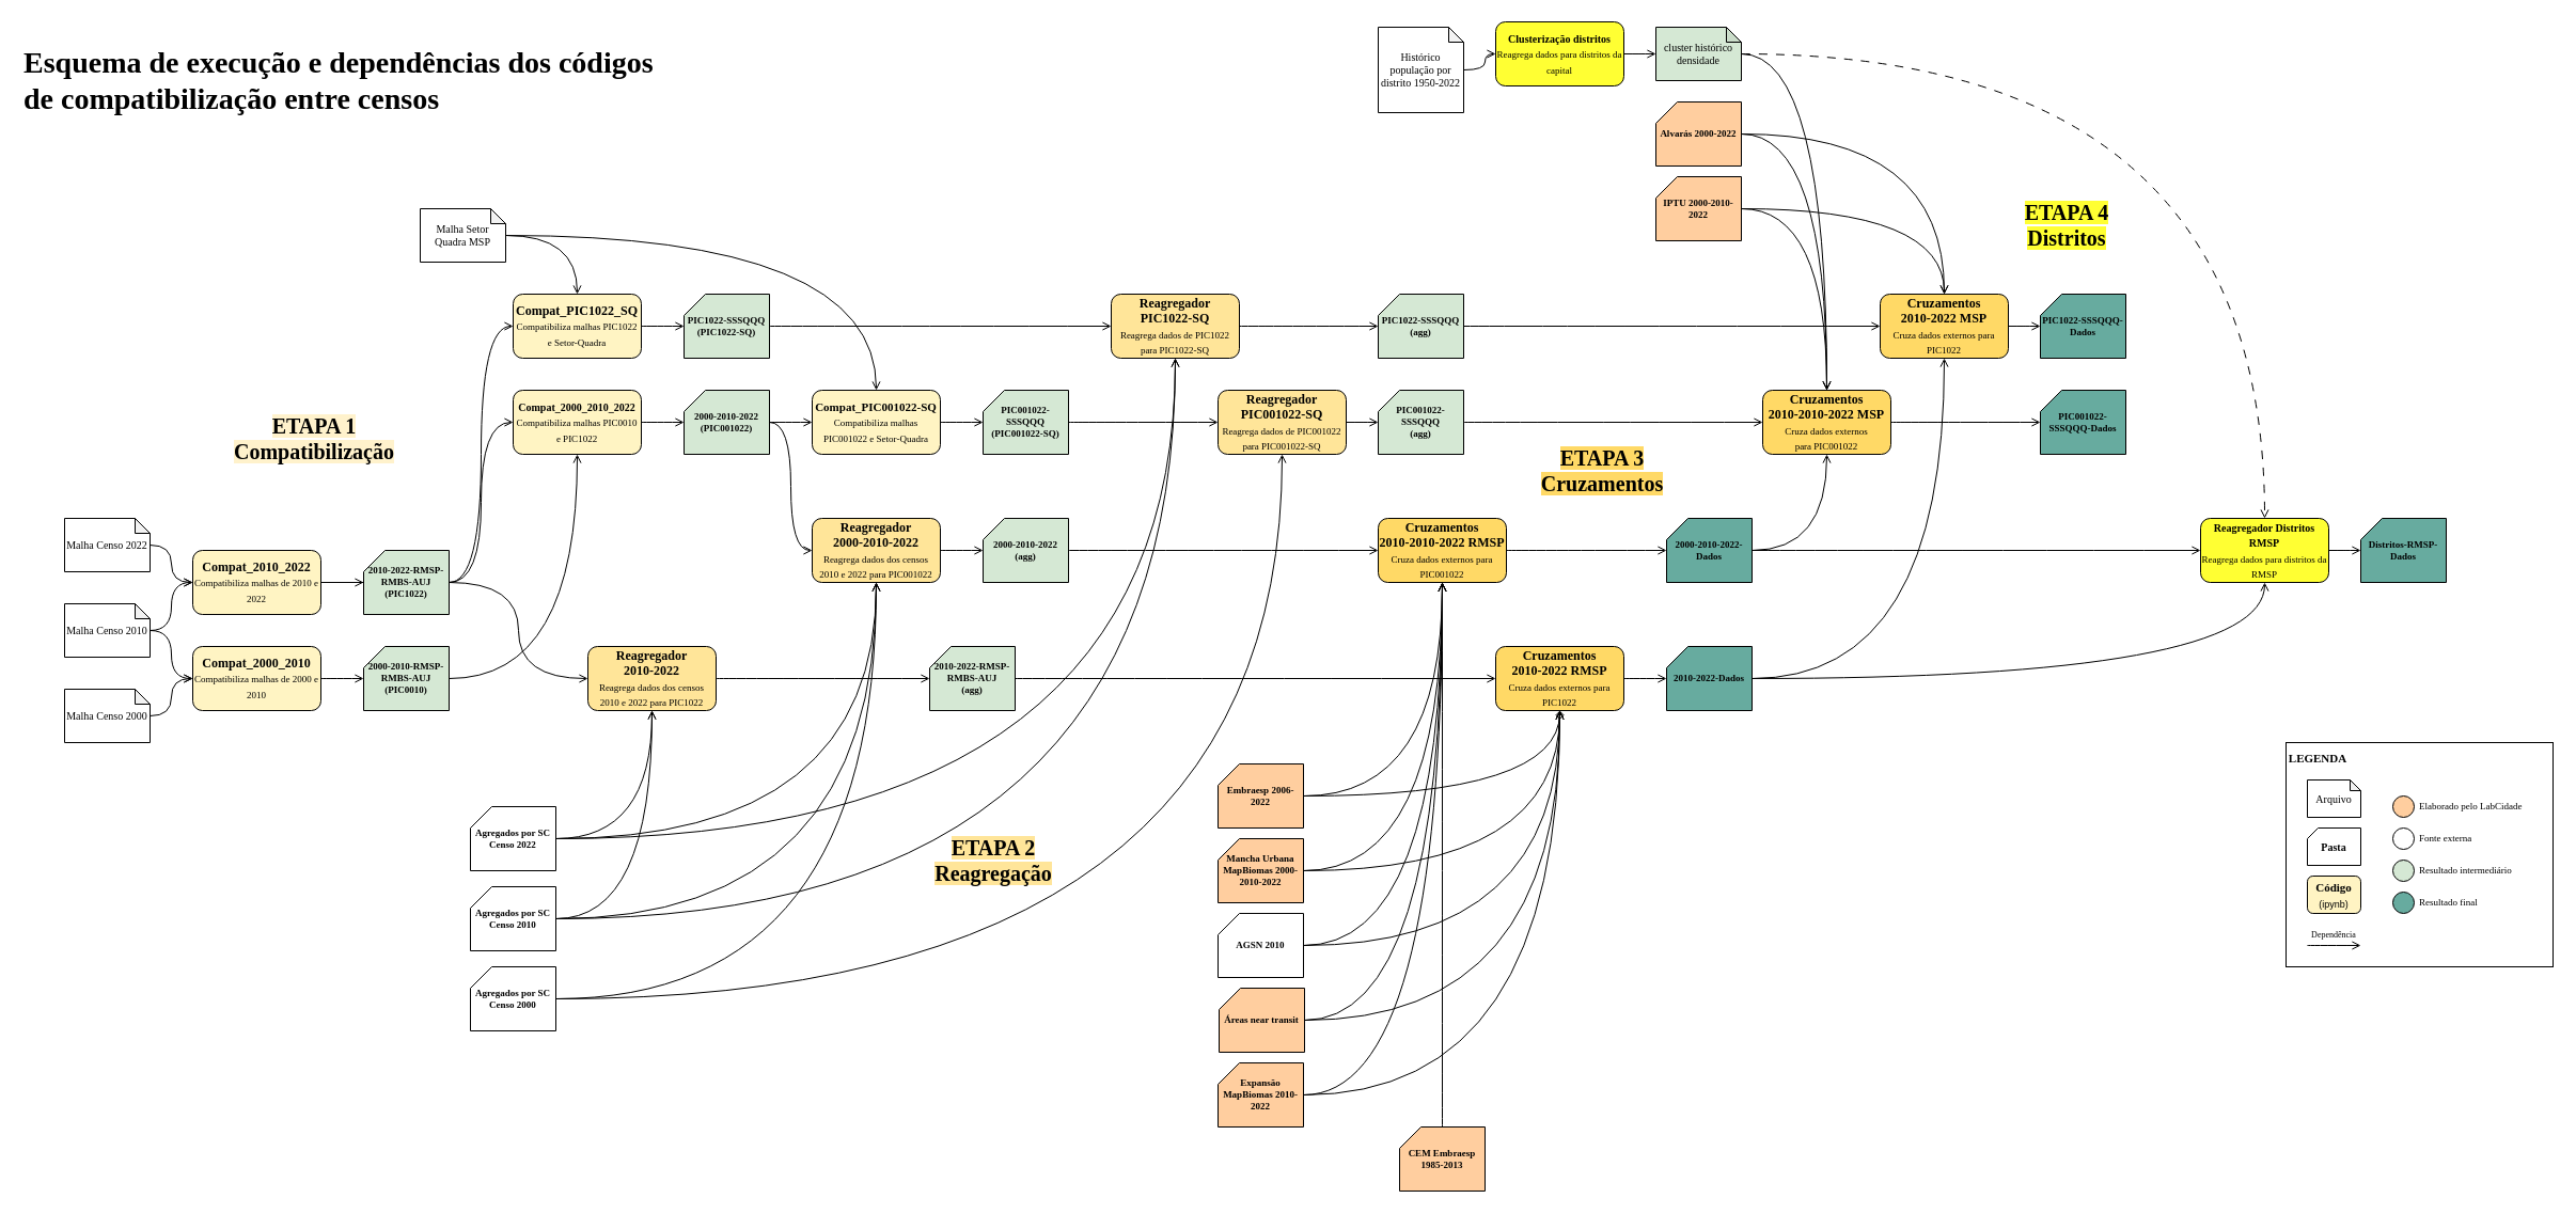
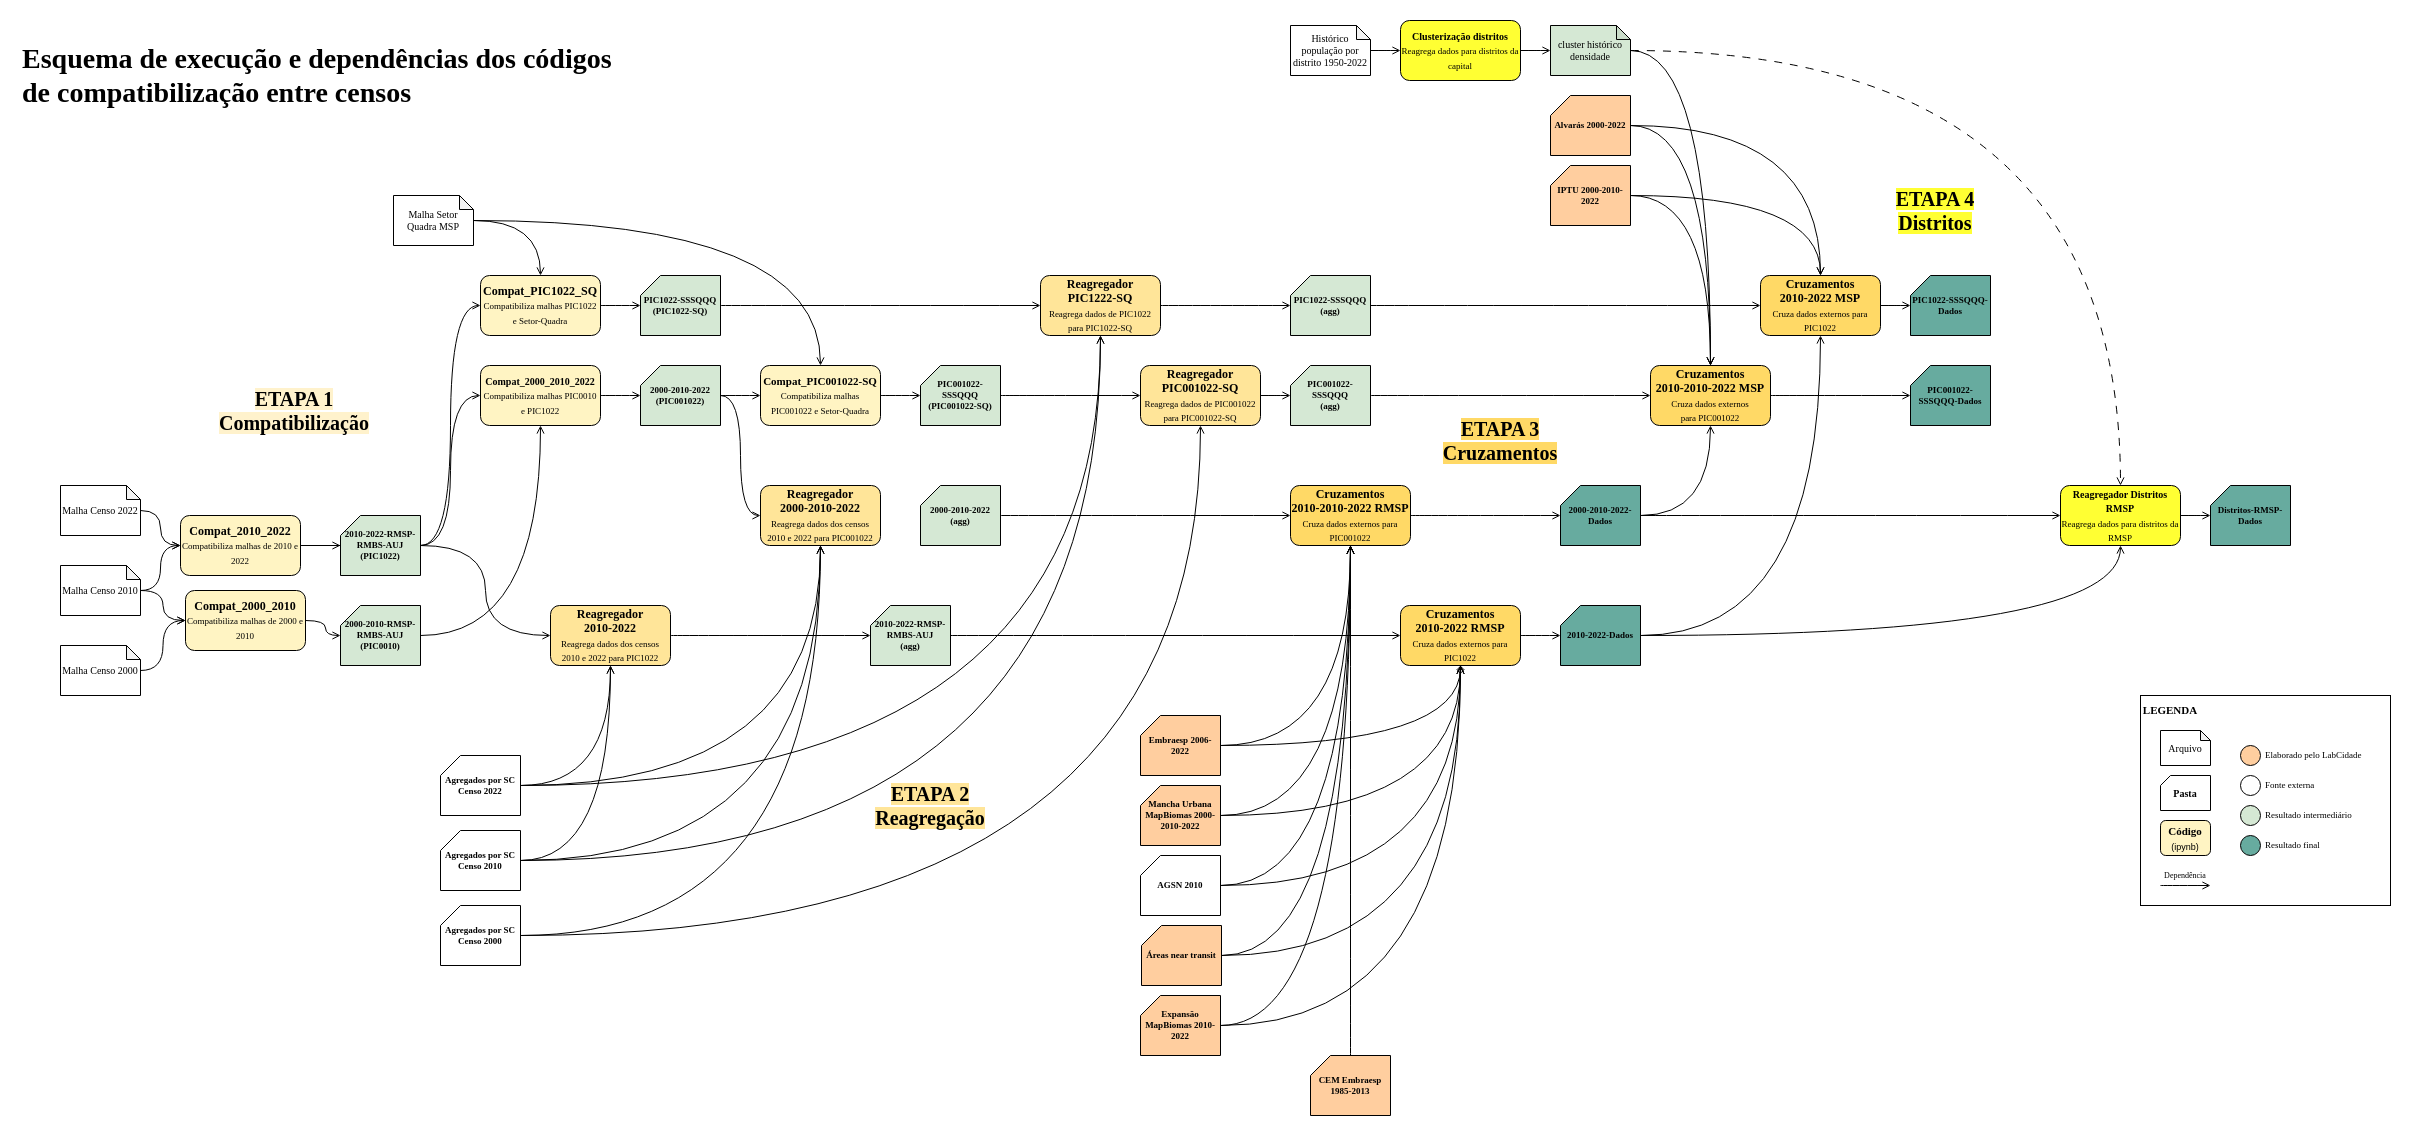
- <mxCell id="57" value="Histórico população por distrito 1950-2022" style="shape=note;whiteSpace=wrap;html=1;backgroundOutline=1;darkOpacity=0.05;fontFamily=Fira Sans;fontSource=https%3A%2F%2Ffonts.googleapis.com%2Fcss%3Ffamily%3DFira%2BSans;fontSize=10;size=14;fillColor=#FFFFFF;" vertex="1" parent="1"><mxGeometry x="1290" y="25" width="80" height="80" as="geometry" /></mxCell>
+ <mxCell id="57" value="Histórico população por distrito 1950-2022" style="shape=note;whiteSpace=wrap;html=1;backgroundOutline=1;darkOpacity=0.05;fontFamily=Fira Sans;fontSource=https%3A%2F%2Ffonts.googleapis.com%2Fcss%3Ffamily%3DFira%2BSans;fontSize=10;size=14;fillColor=#FFFFFF;" vertex="1" parent="1"><mxGeometry x="1290" y="25" width="80" height="50" as="geometry" /></mxCell>
- <mxCell id="59" value="&lt;font data-font-src=&quot;https://fonts.googleapis.com/css?family=Fira+Sans&quot; face=&quot;Fira Sans&quot;&gt;&lt;b&gt;Reagregador&lt;br&gt;PIC1022-SQ&lt;/b&gt;&lt;br&gt;&lt;font style=&quot;font-size: 9px;&quot;&gt;Reagrega dados de PIC1022 para PIC1022-SQ&lt;/font&gt;&lt;/font&gt;" style="rounded=1;whiteSpace=wrap;html=1;fillColor=#FFE599;" vertex="1" parent="1"><mxGeometry x="1040" y="275" width="120" height="60" as="geometry" /></mxCell>
+ <mxCell id="59" value="&lt;font data-font-src=&quot;https://fonts.googleapis.com/css?family=Fira+Sans&quot; face=&quot;Fira Sans&quot;&gt;&lt;b&gt;Reagregador&lt;br&gt;PIC1222-SQ&lt;/b&gt;&lt;br&gt;&lt;font style=&quot;font-size: 9px;&quot;&gt;Reagrega dados de PIC1022 para PIC1022-SQ&lt;/font&gt;&lt;/font&gt;" style="rounded=1;whiteSpace=wrap;html=1;fillColor=#FFE599;" vertex="1" parent="1"><mxGeometry x="1040" y="275" width="120" height="60" as="geometry" /></mxCell>
- <mxCell id="49" style="edgeStyle=orthogonalEdgeStyle;rounded=0;orthogonalLoop=1;jettySize=auto;html=1;fontFamily=Fira Sans;fontSource=https%3A%2F%2Ffonts.googleapis.com%2Fcss%3Ffamily%3DFira%2BSans;fontSize=9;curved=1;endArrow=open;endFill=0;" edge="1" parent="1" source="42" target="47"><mxGeometry relative="1" as="geometry"><mxPoint x="890" y="405" as="sourcePoint" /><mxPoint x="930" y="405" as="targetPoint" /></mxGeometry></mxCell>
- <mxCell id="4" value="&lt;font data-font-src=&quot;https://fonts.googleapis.com/css?family=Fira+Sans&quot; face=&quot;Fira Sans&quot;&gt;&lt;b&gt;Compat_2000_2010&lt;/b&gt;&lt;br&gt;&lt;font style=&quot;font-size: 9px;&quot;&gt;Compatibiliza malhas de 2000 e 2010&lt;/font&gt;&lt;/font&gt;" style="rounded=1;whiteSpace=wrap;html=1;fillColor=#FFF4C3;" vertex="1" parent="1"><mxGeometry x="180" y="605" width="120" height="60" as="geometry" /></mxCell>
+ <mxCell id="4" value="&lt;font data-font-src=&quot;https://fonts.googleapis.com/css?family=Fira+Sans&quot; face=&quot;Fira Sans&quot;&gt;&lt;b&gt;Compat_2000_2010&lt;/b&gt;&lt;br&gt;&lt;font style=&quot;font-size: 9px;&quot;&gt;Compatibiliza malhas de 2000 e 2010&lt;/font&gt;&lt;/font&gt;" style="rounded=1;whiteSpace=wrap;html=1;fillColor=#FFF4C3;" vertex="1" parent="1"><mxGeometry x="185" y="590" width="120" height="60" as="geometry" /></mxCell>
